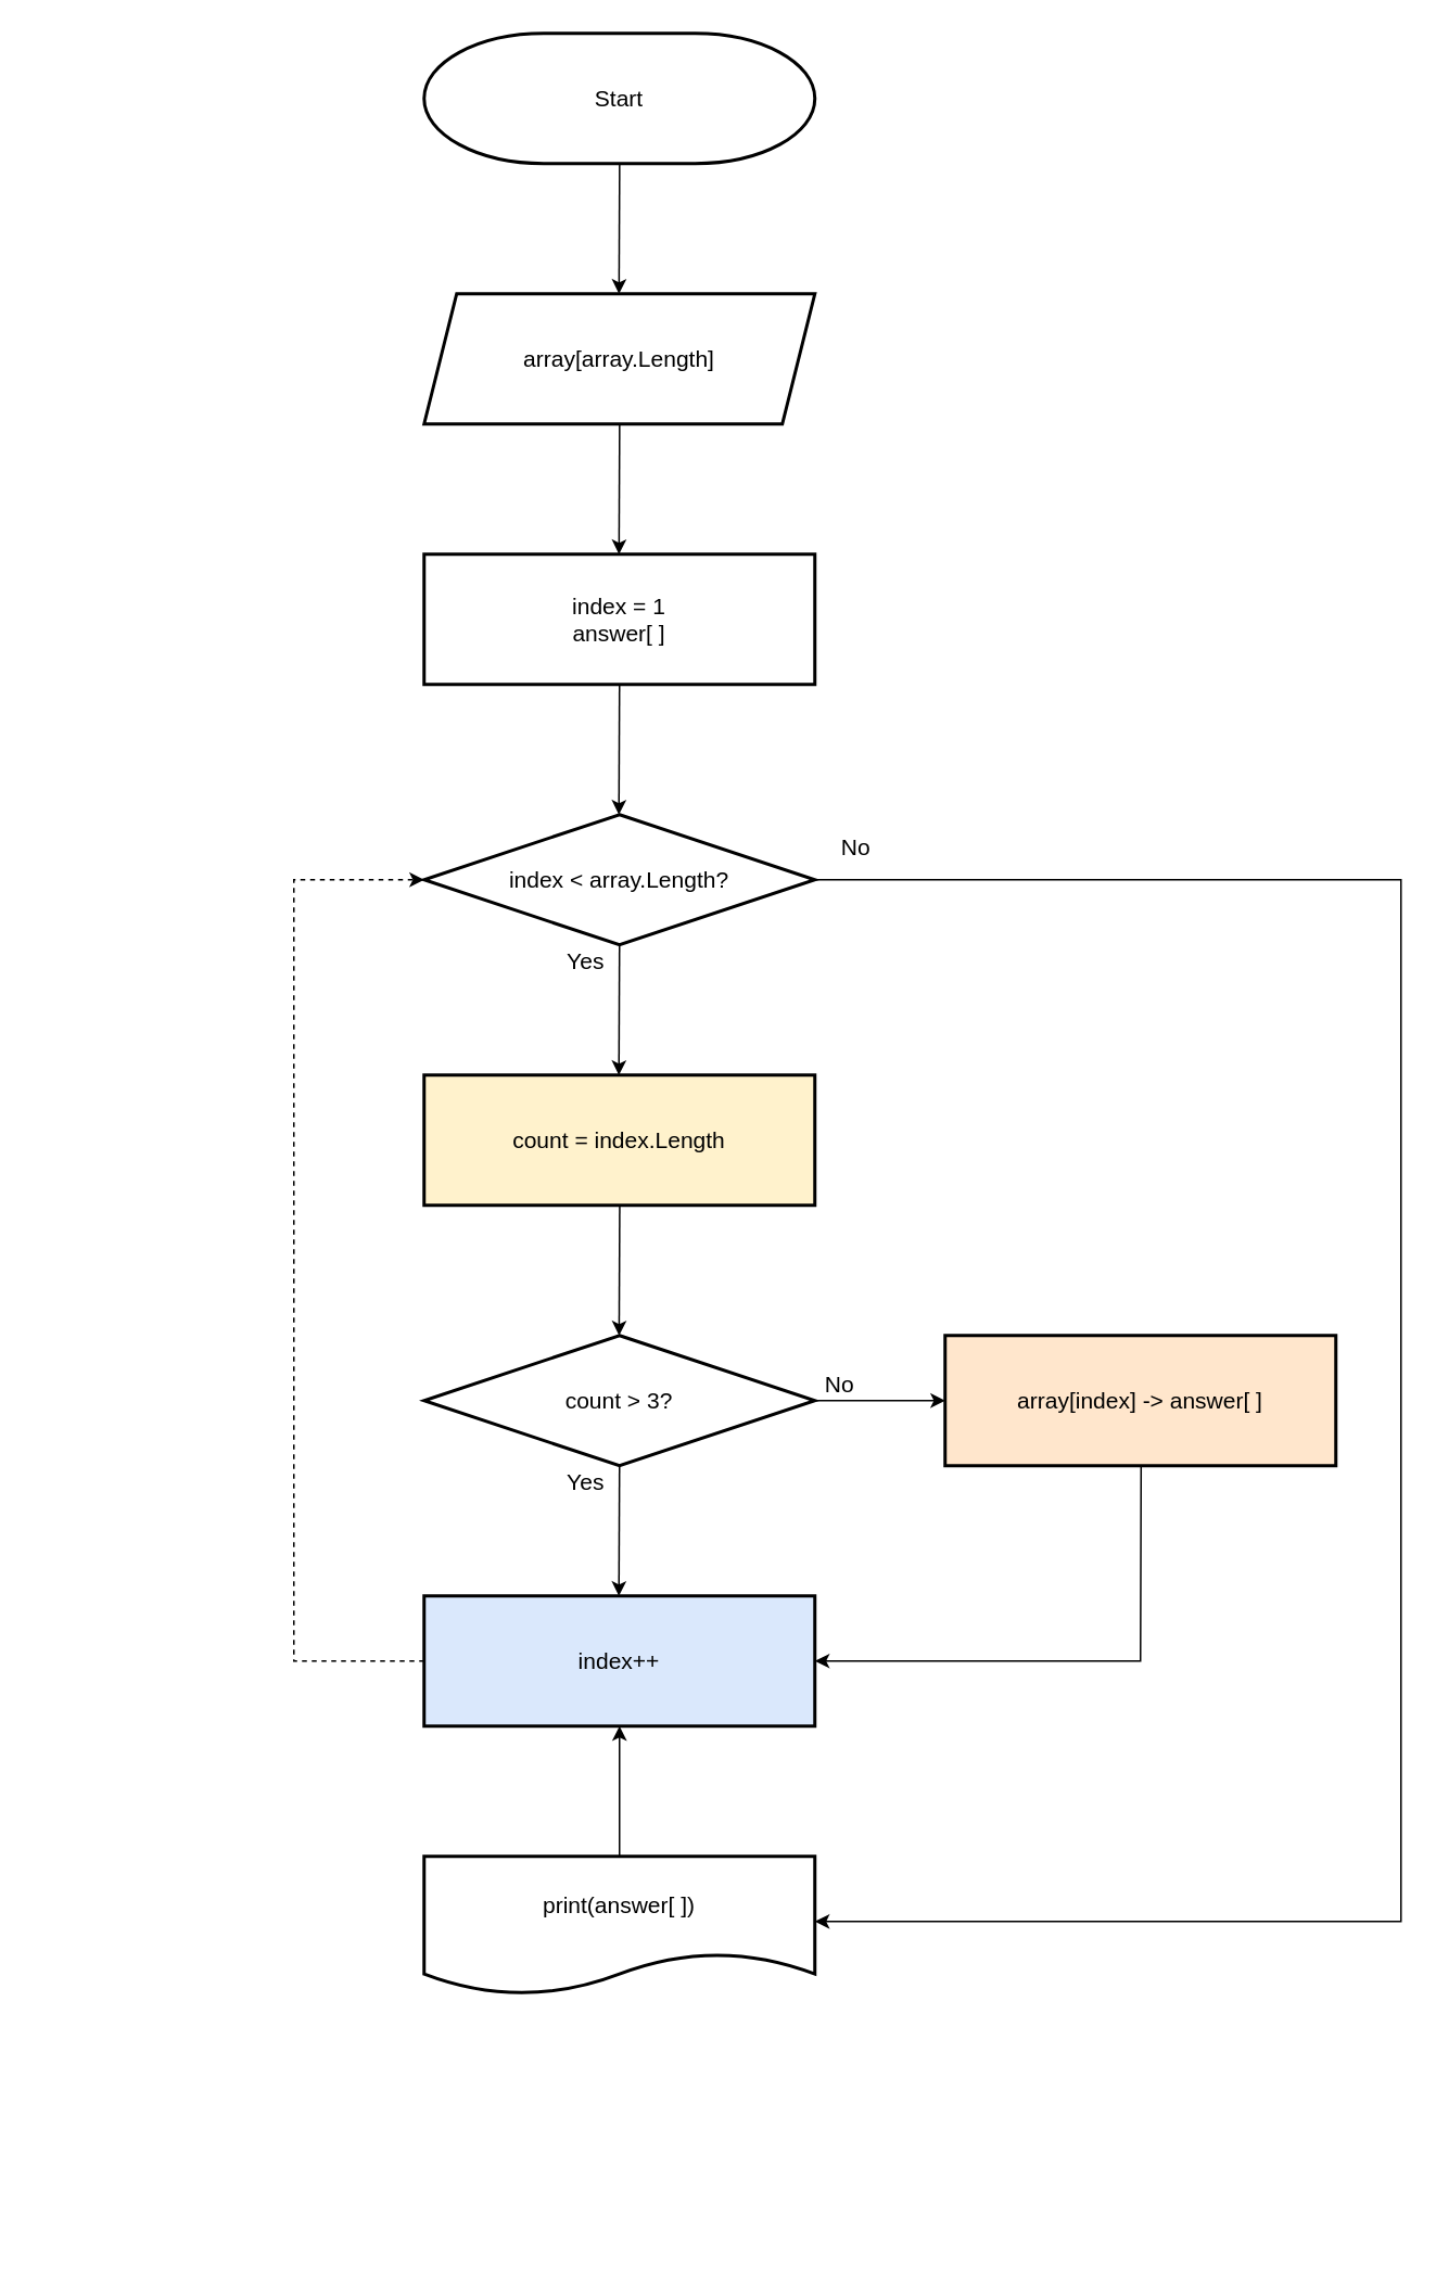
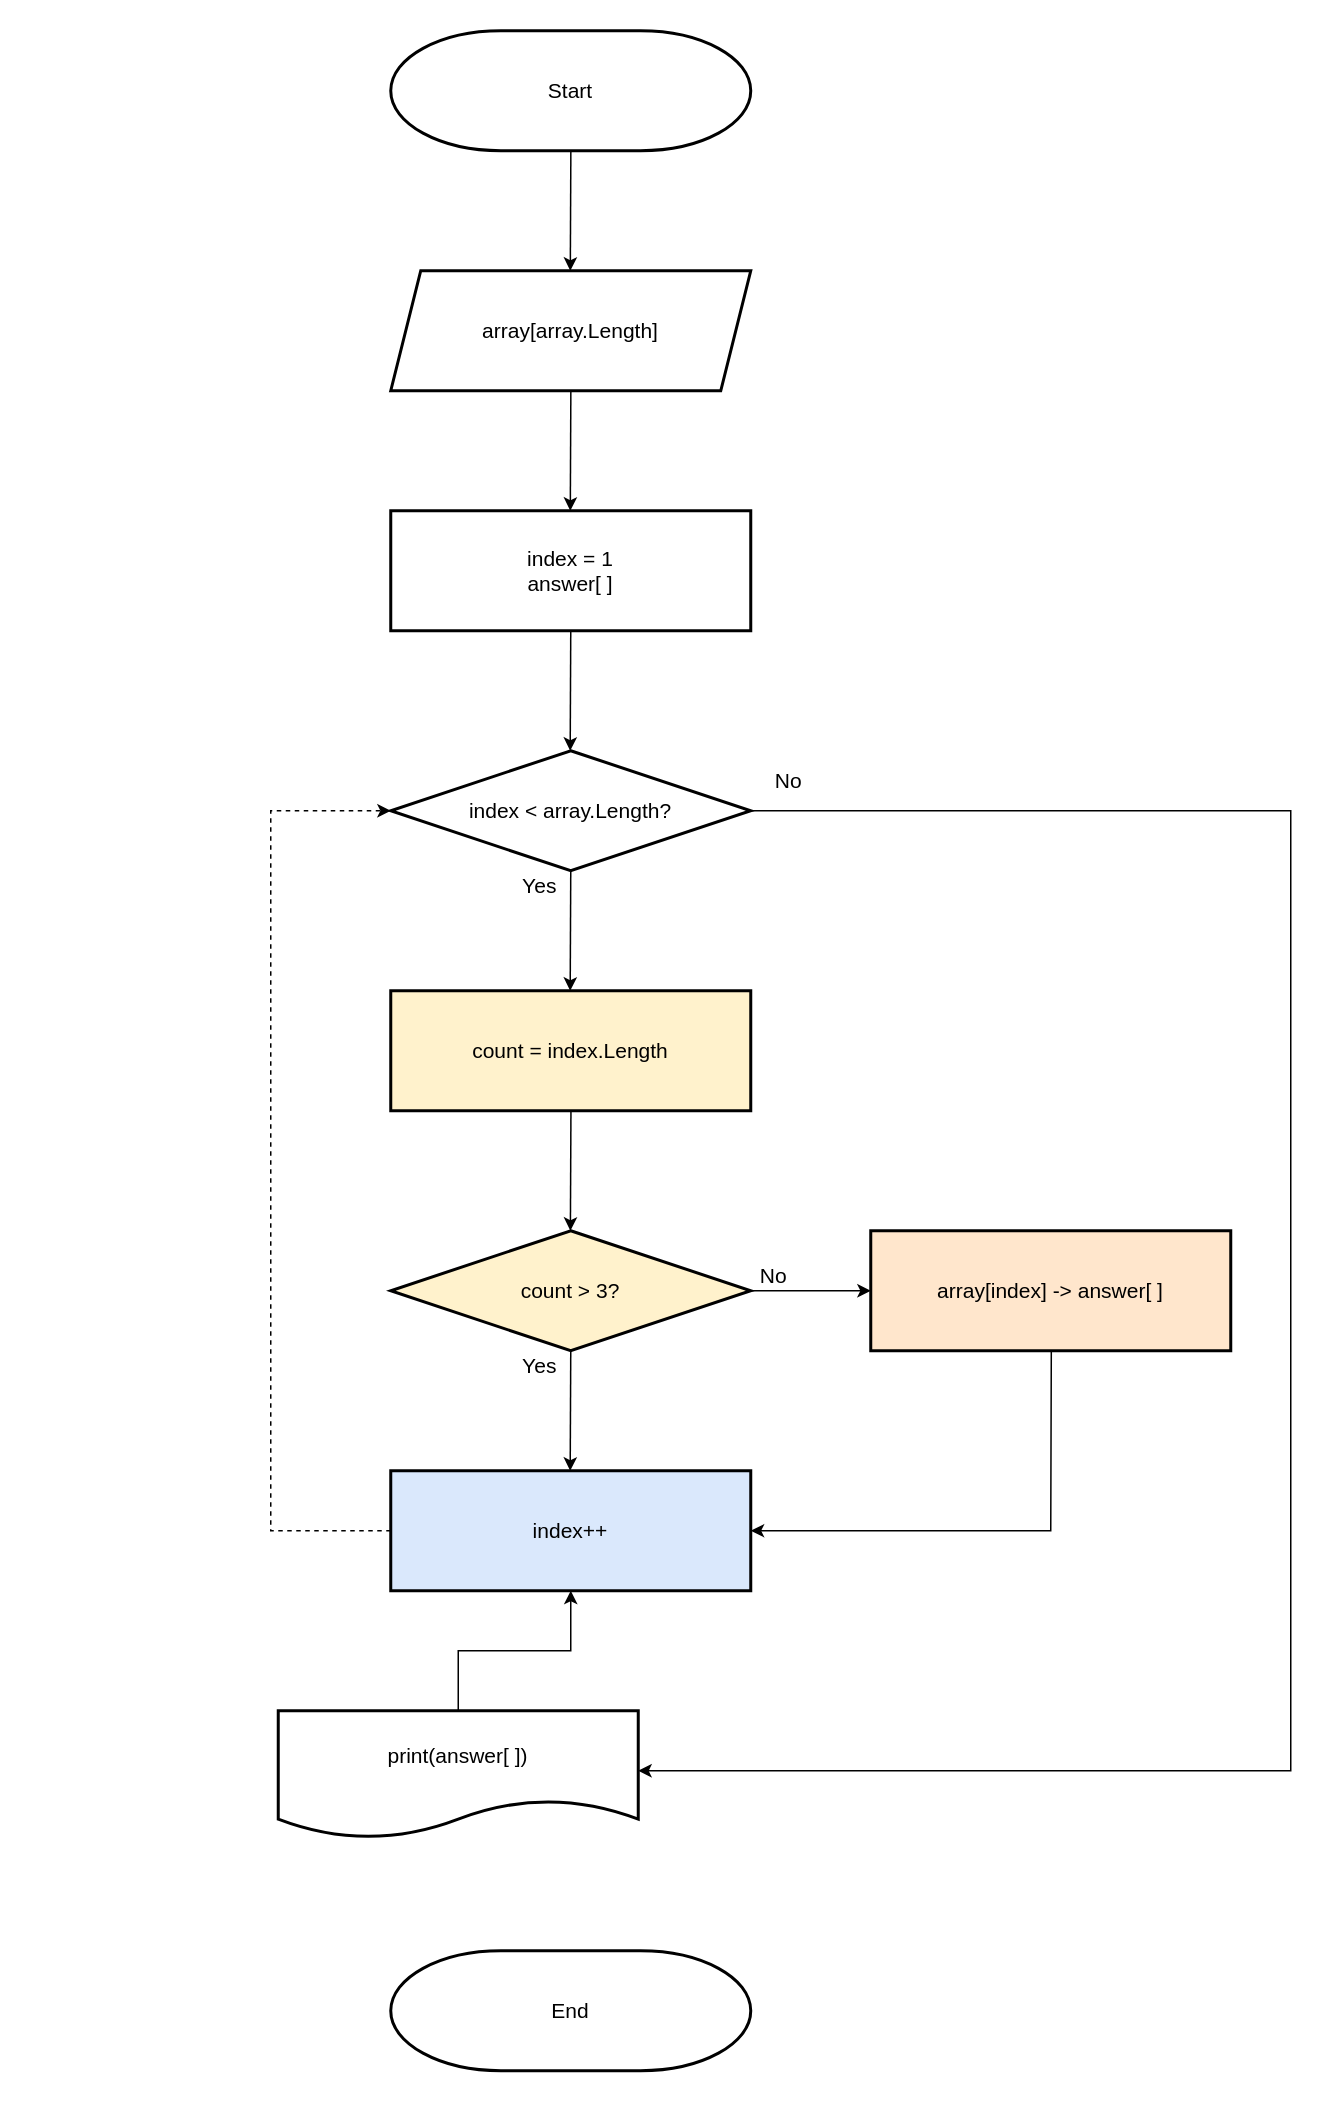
- <mxCell id="6" value="&lt;font style=&quot;font-size: 14px;&quot;&gt;count &amp;gt; 3?&lt;/font&gt;" style="rhombus;whiteSpace=wrap;html=1;strokeWidth=2;" parent="1" vertex="1"><mxGeometry x="260" y="820" width="240" height="80" as="geometry" /></mxCell>
+ <mxCell id="6" value="&lt;font style=&quot;font-size: 14px;&quot;&gt;count &amp;gt; 3?&lt;/font&gt;" style="rhombus;whiteSpace=wrap;html=1;strokeWidth=2;fillColor=#fff2cc;" parent="1" vertex="1"><mxGeometry x="260" y="820" width="240" height="80" as="geometry" /></mxCell>
- <mxCell id="15" value="&lt;span style=&quot;font-size: 14px;&quot;&gt;print(answer[ ])&lt;/span&gt;" style="shape=document;whiteSpace=wrap;html=1;boundedLbl=1;strokeWidth=2;" parent="1" vertex="1"><mxGeometry x="260" y="1140" width="240" height="85" as="geometry" /></mxCell>
+ <mxCell id="15" value="&lt;span style=&quot;font-size: 14px;&quot;&gt;print(answer[ ])&lt;/span&gt;" style="shape=document;whiteSpace=wrap;html=1;boundedLbl=1;strokeWidth=2;" parent="1" vertex="1"><mxGeometry x="185" y="1140" width="240" height="85" as="geometry" /></mxCell>
+ <mxCell id="16" value="&lt;font style=&quot;font-size: 14px;&quot;&gt;End&lt;/font&gt;" style="strokeWidth=2;html=1;shape=mxgraph.flowchart.terminator;whiteSpace=wrap;" parent="1" vertex="1"><mxGeometry x="260" y="1300" width="240" height="80" as="geometry" /></mxCell>
